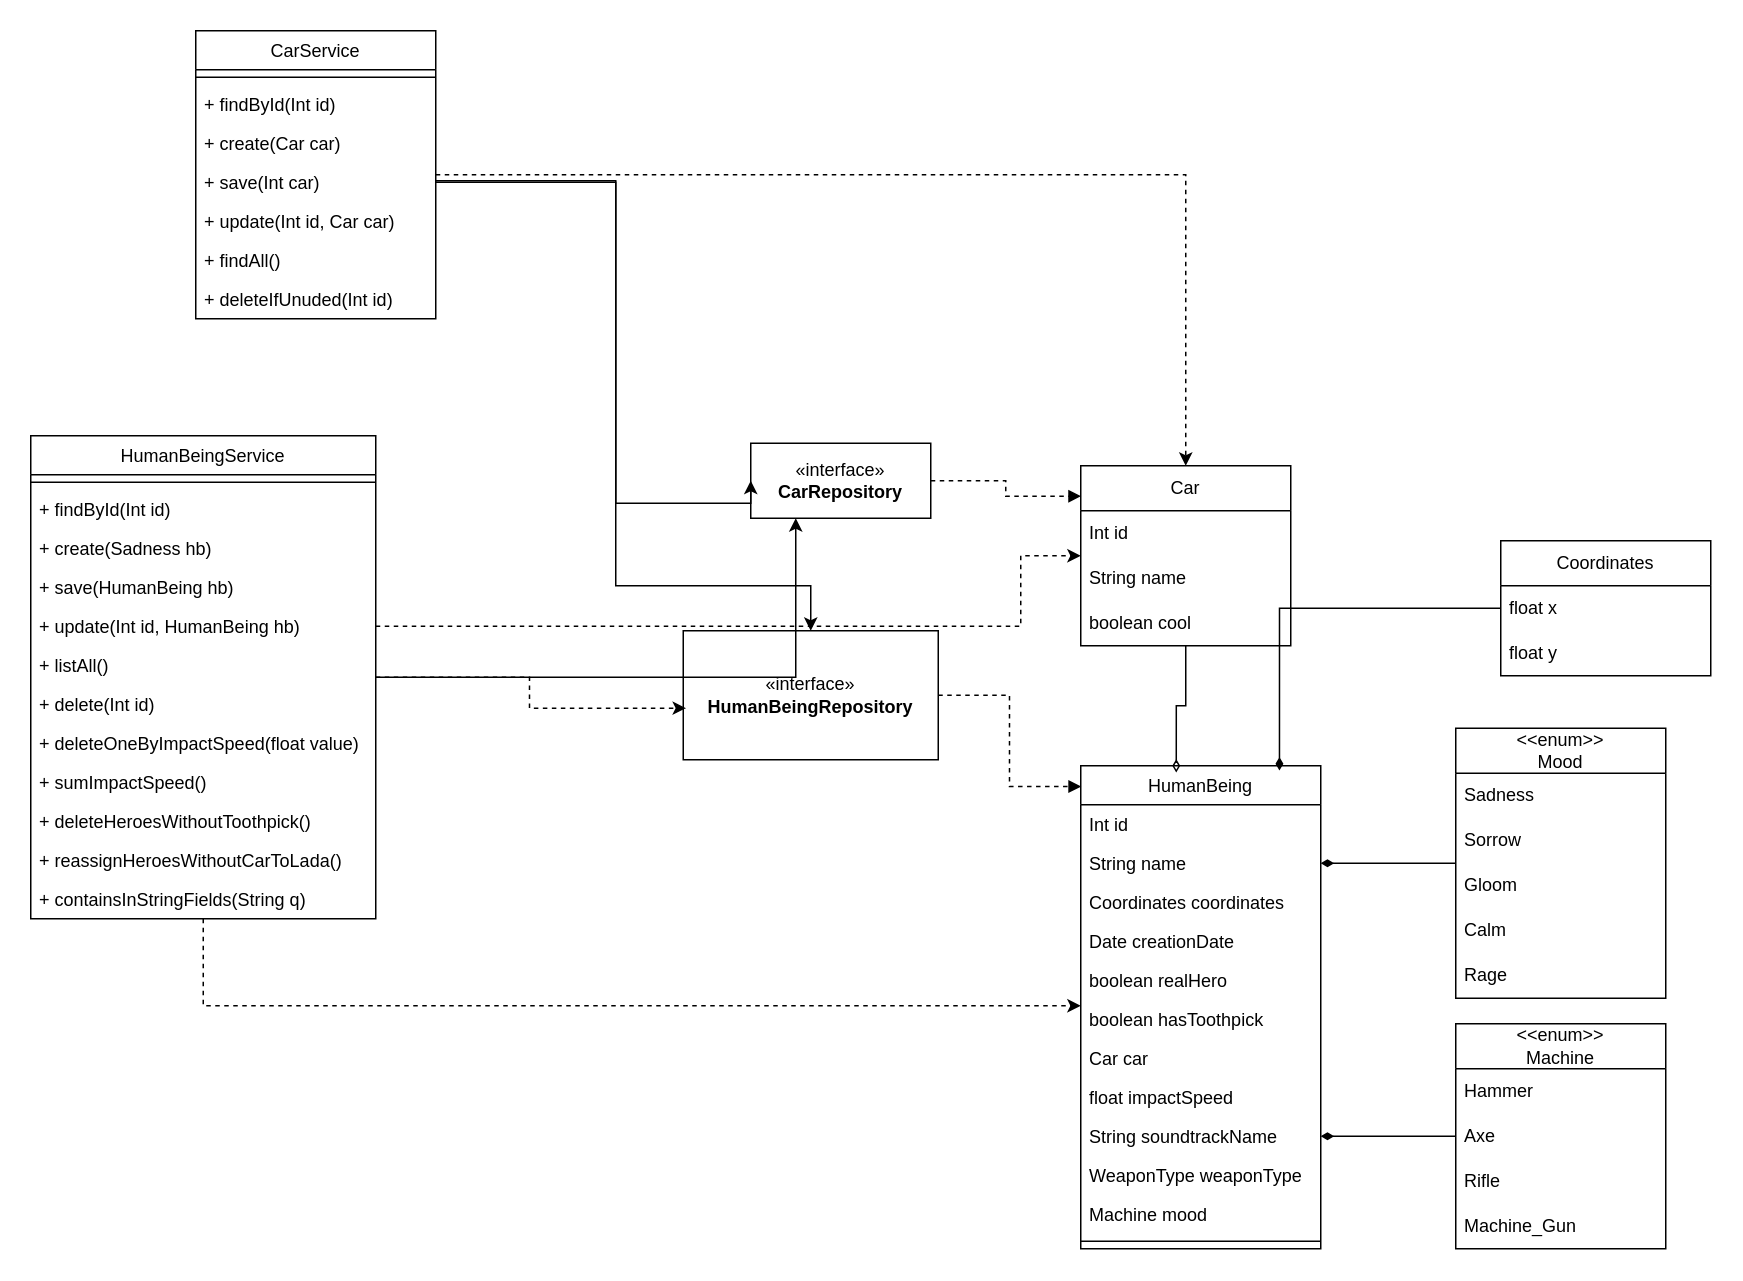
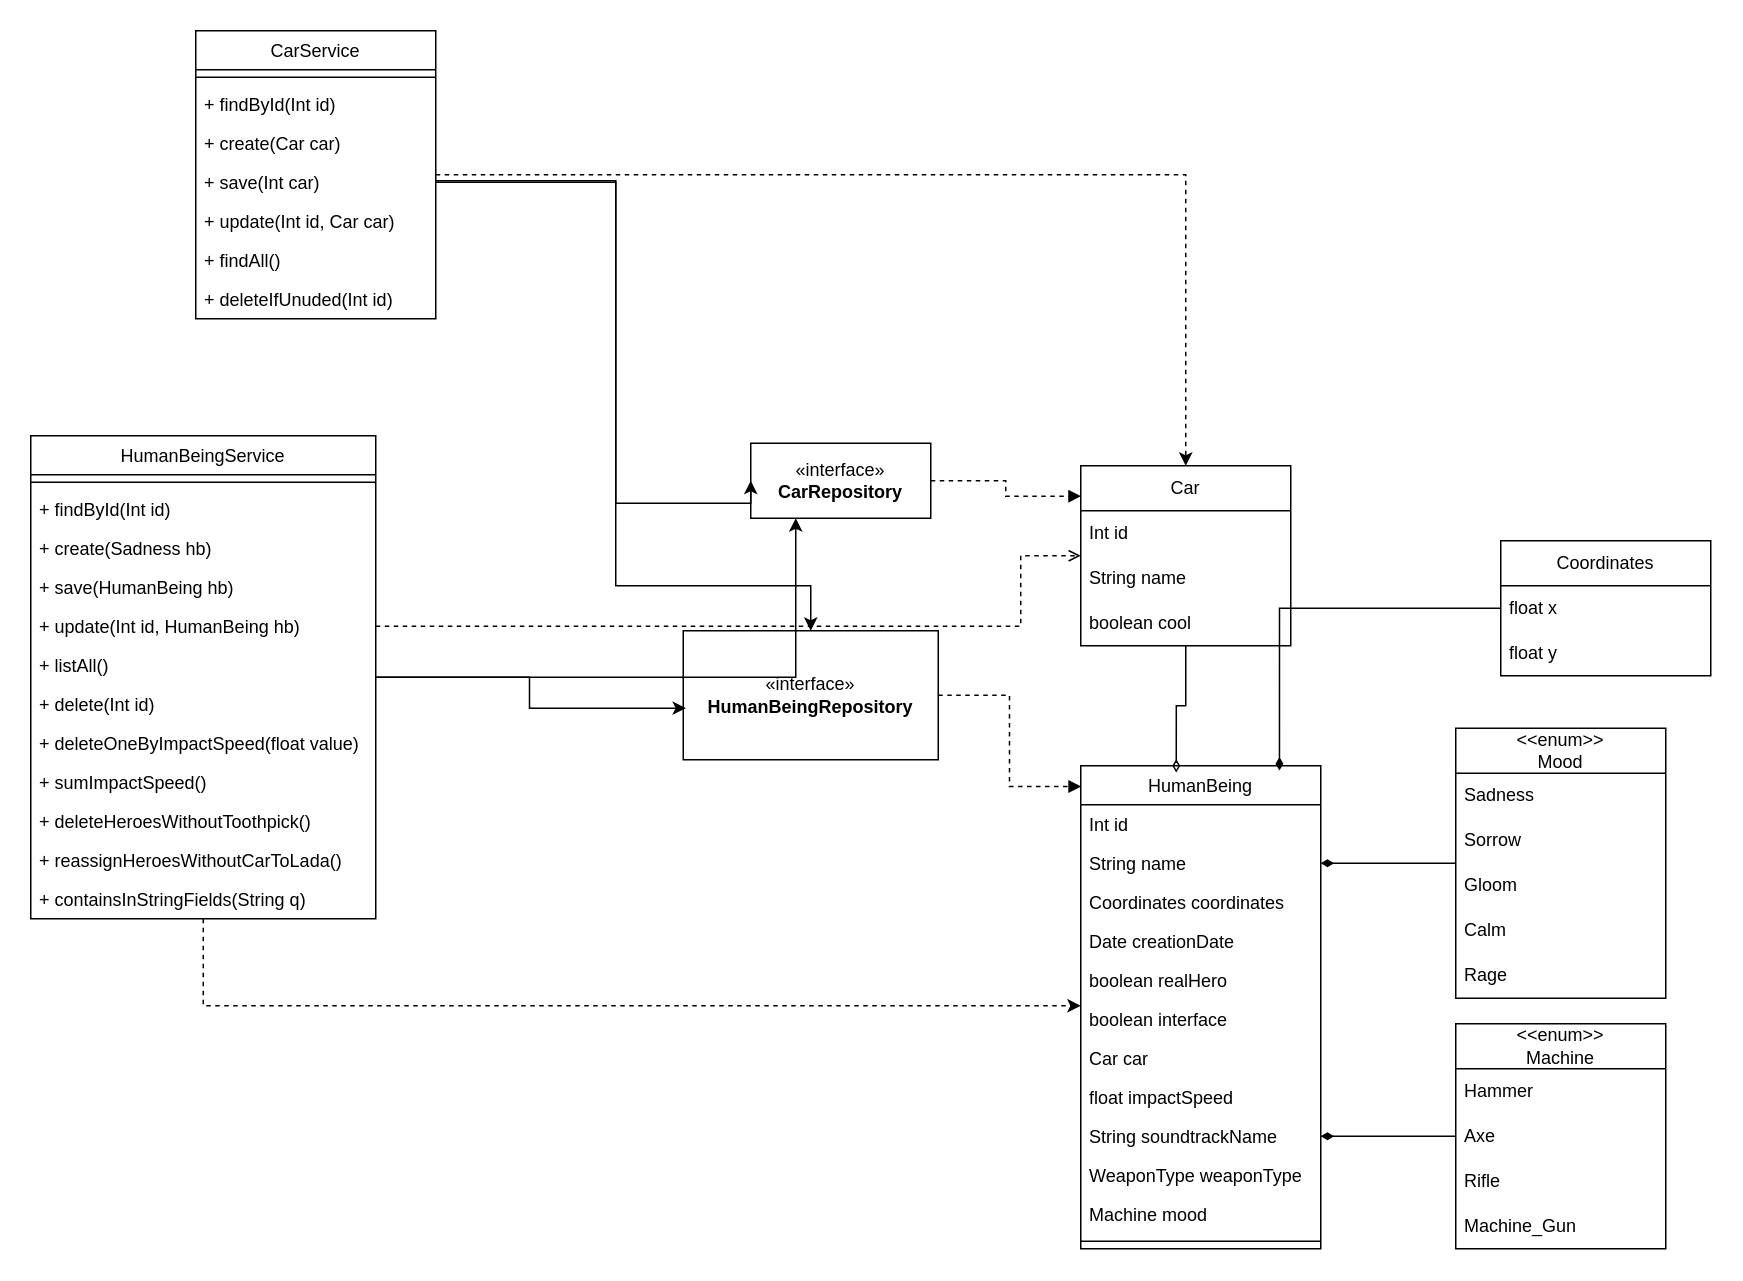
- <mxCell id="68" style="edgeStyle=orthogonalEdgeStyle;rounded=0;orthogonalLoop=1;jettySize=auto;html=1;dashed=1;" edge="1" parent="1" source="57" target="28"><mxGeometry relative="1" as="geometry"><Array as="points"><mxPoint x="680" y="417" /><mxPoint x="680" y="370" /></Array></mxGeometry></mxCell>
+ <mxCell id="68" style="edgeStyle=orthogonalEdgeStyle;rounded=0;orthogonalLoop=1;jettySize=auto;html=1;dashed=1;endArrow=open;" edge="1" parent="1" source="57" target="28"><mxGeometry relative="1" as="geometry"><Array as="points"><mxPoint x="680" y="417" /><mxPoint x="680" y="370" /></Array></mxGeometry></mxCell>
- <mxCell id="67" style="edgeStyle=orthogonalEdgeStyle;rounded=0;orthogonalLoop=1;jettySize=auto;html=1;entryX=0.011;entryY=0.6;entryDx=0;entryDy=0;entryPerimeter=0;dashed=1;" edge="1" parent="1" source="52" target="37"><mxGeometry relative="1" as="geometry" /></mxCell>
+ <mxCell id="67" style="edgeStyle=orthogonalEdgeStyle;rounded=0;orthogonalLoop=1;jettySize=auto;html=1;entryX=0.011;entryY=0.6;entryDx=0;entryDy=0;entryPerimeter=0;" edge="1" parent="1" source="52" target="37"><mxGeometry relative="1" as="geometry" /></mxCell>
- <mxCell id="8" value="boolean hasToothpick" style="text;align=left;verticalAlign=top;spacingLeft=4;spacingRight=4;overflow=hidden;rotatable=0;points=[[0,0.5],[1,0.5]];portConstraint=eastwest;rounded=0;shadow=0;html=0;" vertex="1" parent="2"><mxGeometry y="156" width="160" height="26" as="geometry" /></mxCell>
+ <mxCell id="8" value="boolean interface" style="text;align=left;verticalAlign=top;spacingLeft=4;spacingRight=4;overflow=hidden;rotatable=0;points=[[0,0.5],[1,0.5]];portConstraint=eastwest;rounded=0;shadow=0;html=0;" vertex="1" parent="2"><mxGeometry y="156" width="160" height="26" as="geometry" /></mxCell>
